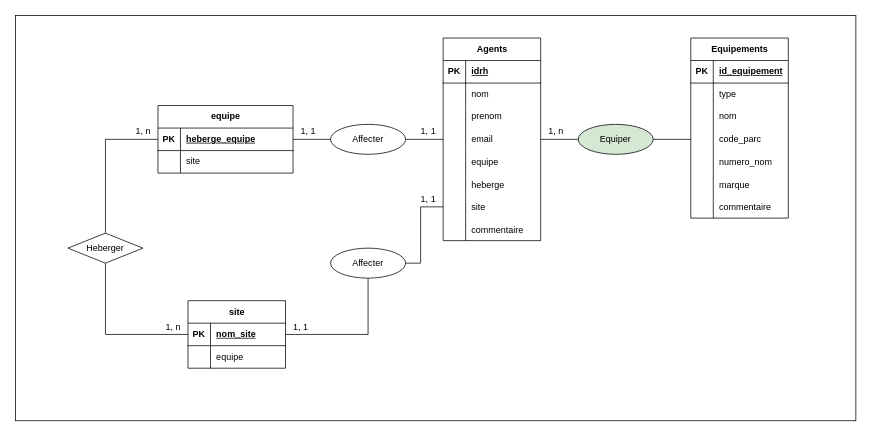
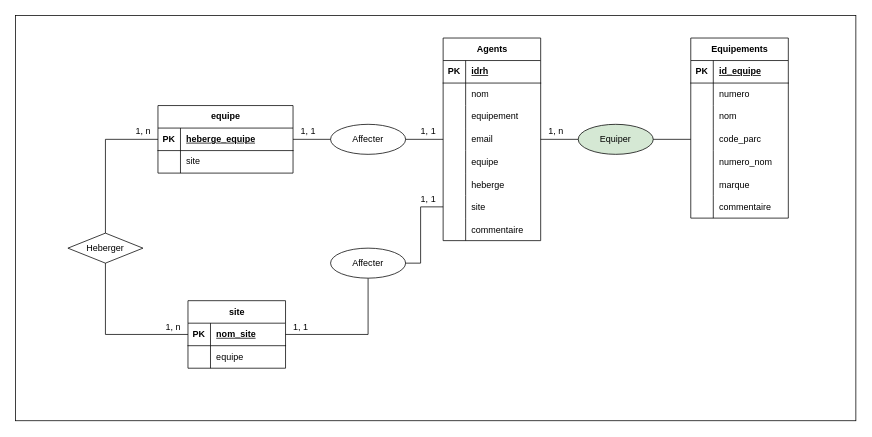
- <mxCell id="31" value="id_equipement" style="shape=partialRectangle;connectable=0;fillColor=none;top=0;left=0;bottom=0;right=0;align=left;spacingLeft=6;fontStyle=5;overflow=hidden;whiteSpace=wrap;html=1;" vertex="1" parent="29"><mxGeometry x="30" width="100" height="30" as="geometry"><mxRectangle width="100" height="30" as="alternateBounds" /></mxGeometry></mxCell>
+ <mxCell id="31" value="id_equipe" style="shape=partialRectangle;connectable=0;fillColor=none;top=0;left=0;bottom=0;right=0;align=left;spacingLeft=6;fontStyle=5;overflow=hidden;whiteSpace=wrap;html=1;" vertex="1" parent="29"><mxGeometry x="30" width="100" height="30" as="geometry"><mxRectangle width="100" height="30" as="alternateBounds" /></mxGeometry></mxCell>
- <mxCell id="34" value="type" style="shape=partialRectangle;connectable=0;fillColor=none;top=0;left=0;bottom=0;right=0;align=left;spacingLeft=6;overflow=hidden;whiteSpace=wrap;html=1;" vertex="1" parent="32"><mxGeometry x="30" width="100" height="30" as="geometry"><mxRectangle width="100" height="30" as="alternateBounds" /></mxGeometry></mxCell>
+ <mxCell id="34" value="numero" style="shape=partialRectangle;connectable=0;fillColor=none;top=0;left=0;bottom=0;right=0;align=left;spacingLeft=6;overflow=hidden;whiteSpace=wrap;html=1;" vertex="1" parent="32"><mxGeometry x="30" width="100" height="30" as="geometry"><mxRectangle width="100" height="30" as="alternateBounds" /></mxGeometry></mxCell>
- <mxCell id="12" value="prenom" style="shape=partialRectangle;connectable=0;fillColor=none;top=0;left=0;bottom=0;right=0;align=left;spacingLeft=6;overflow=hidden;whiteSpace=wrap;html=1;" vertex="1" parent="10"><mxGeometry x="30" width="100" height="30" as="geometry"><mxRectangle width="100" height="30" as="alternateBounds" /></mxGeometry></mxCell>
+ <mxCell id="12" value="equipement" style="shape=partialRectangle;connectable=0;fillColor=none;top=0;left=0;bottom=0;right=0;align=left;spacingLeft=6;overflow=hidden;whiteSpace=wrap;html=1;" vertex="1" parent="10"><mxGeometry x="30" width="100" height="30" as="geometry"><mxRectangle width="100" height="30" as="alternateBounds" /></mxGeometry></mxCell>
